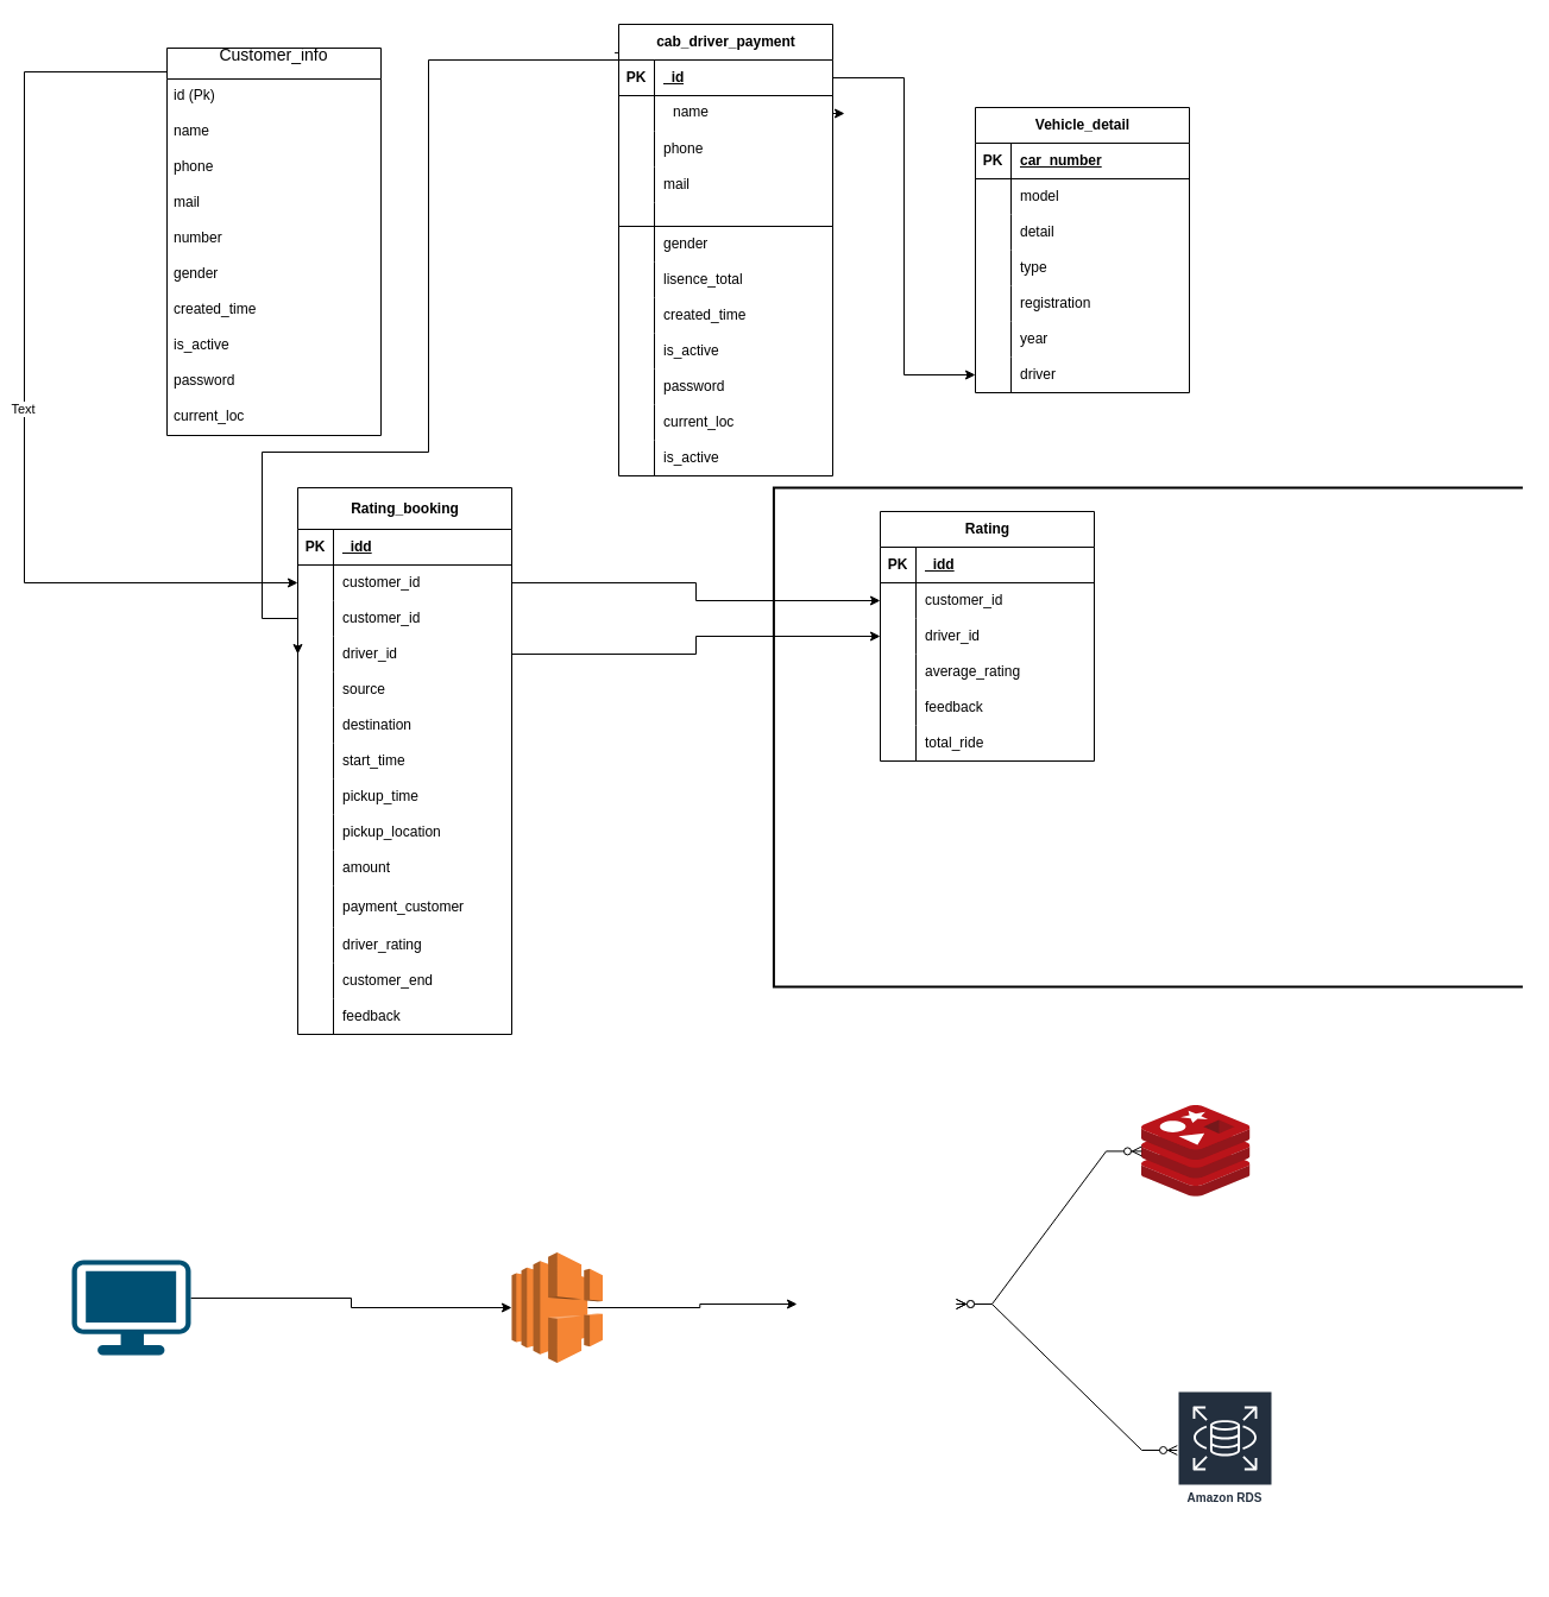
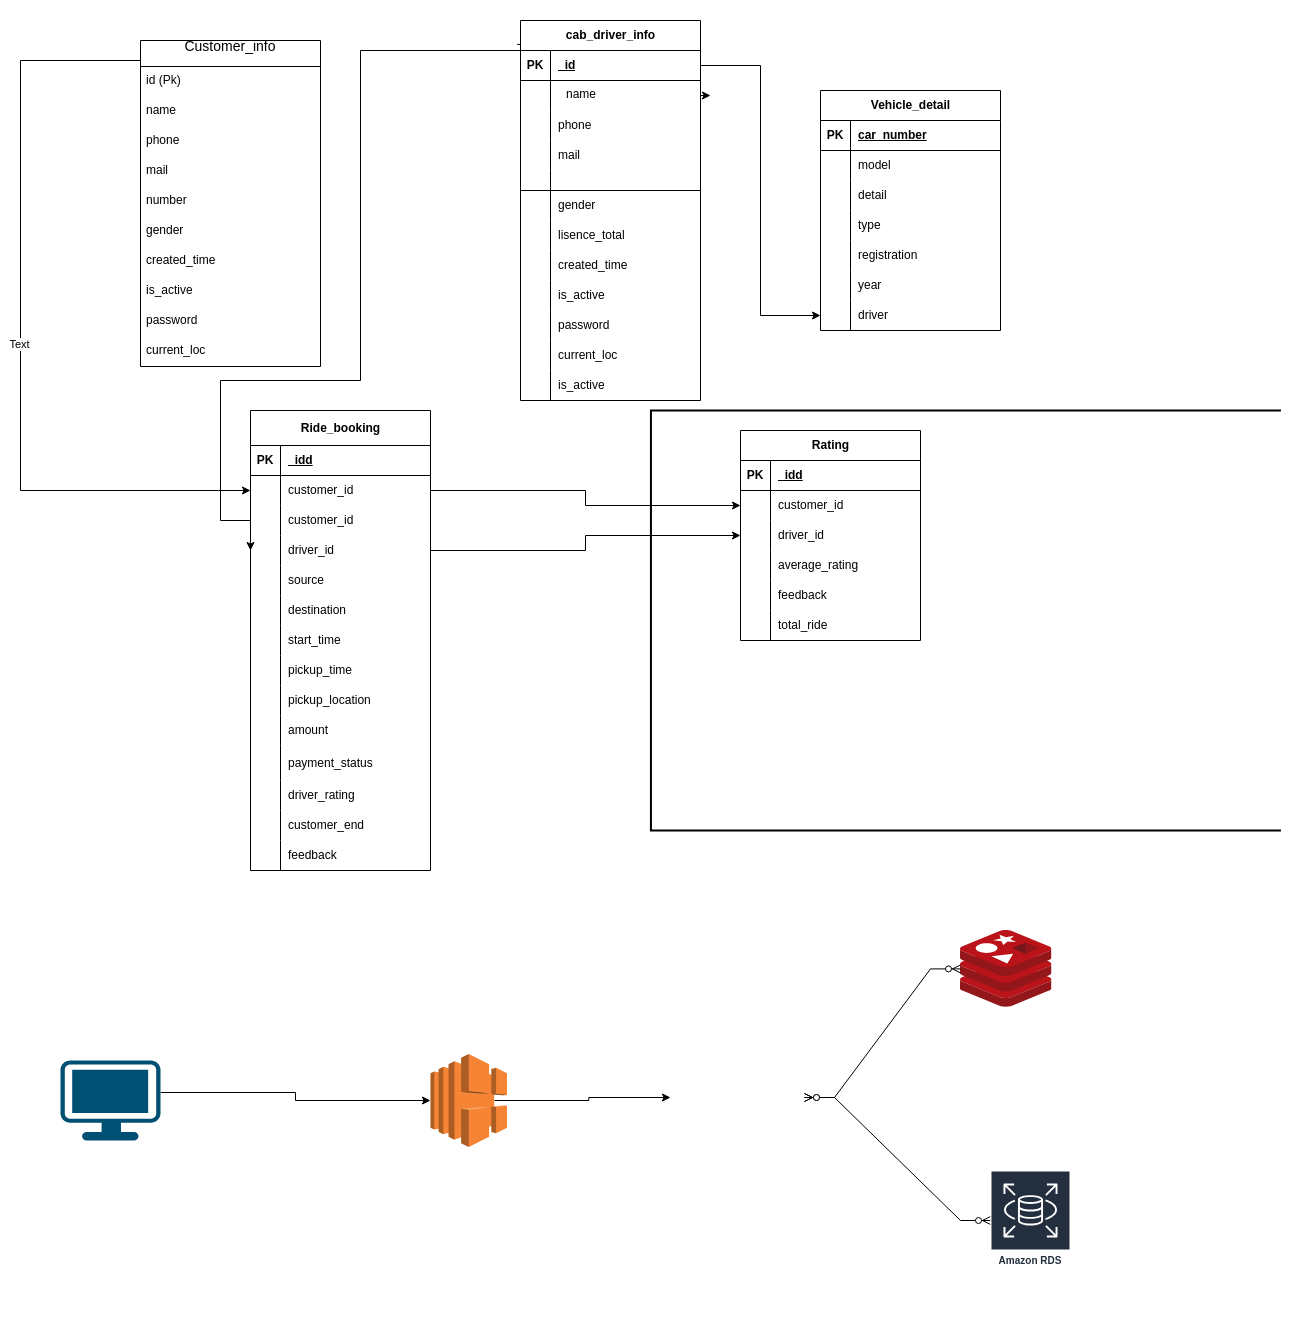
- <mxCell id="103" value="cab_driver_payment" style="shape=table;startSize=30;container=1;collapsible=1;childLayout=tableLayout;fixedRows=1;rowLines=0;fontStyle=1;align=center;resizeLast=1;html=1;" vertex="1" parent="1"><mxGeometry x="520" y="20" width="180" height="380" as="geometry" /></mxCell>
+ <mxCell id="103" value="cab_driver_info" style="shape=table;startSize=30;container=1;collapsible=1;childLayout=tableLayout;fixedRows=1;rowLines=0;fontStyle=1;align=center;resizeLast=1;html=1;" vertex="1" parent="1"><mxGeometry x="520" y="20" width="180" height="380" as="geometry" /></mxCell>
- <mxCell id="15" value="Rating_booking" style="shape=table;startSize=35;container=1;collapsible=1;childLayout=tableLayout;fixedRows=1;rowLines=0;fontStyle=1;align=center;resizeLast=1;html=1;" vertex="1" parent="1"><mxGeometry x="250" y="410" width="180" height="460" as="geometry" /></mxCell>
+ <mxCell id="15" value="Ride_booking" style="shape=table;startSize=35;container=1;collapsible=1;childLayout=tableLayout;fixedRows=1;rowLines=0;fontStyle=1;align=center;resizeLast=1;html=1;" vertex="1" parent="1"><mxGeometry x="250" y="410" width="180" height="460" as="geometry" /></mxCell>
- <mxCell id="48" value="payment_customer" style="shape=partialRectangle;connectable=0;fillColor=none;top=0;left=0;bottom=0;right=0;align=left;spacingLeft=6;overflow=hidden;whiteSpace=wrap;html=1;" vertex="1" parent="46"><mxGeometry x="30" width="150" height="35" as="geometry"><mxRectangle width="150" height="35" as="alternateBounds" /></mxGeometry></mxCell>
+ <mxCell id="48" value="payment_status" style="shape=partialRectangle;connectable=0;fillColor=none;top=0;left=0;bottom=0;right=0;align=left;spacingLeft=6;overflow=hidden;whiteSpace=wrap;html=1;" vertex="1" parent="46"><mxGeometry x="30" width="150" height="35" as="geometry"><mxRectangle width="150" height="35" as="alternateBounds" /></mxGeometry></mxCell>
